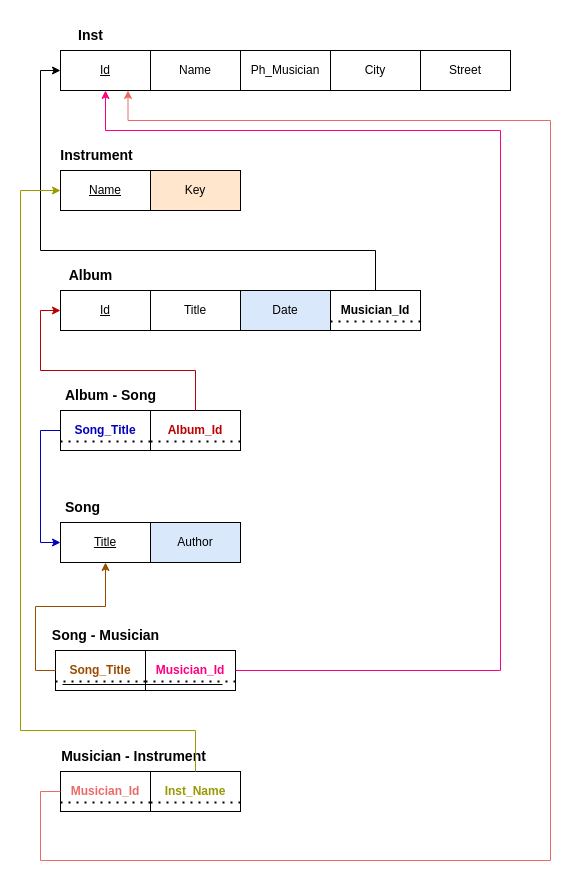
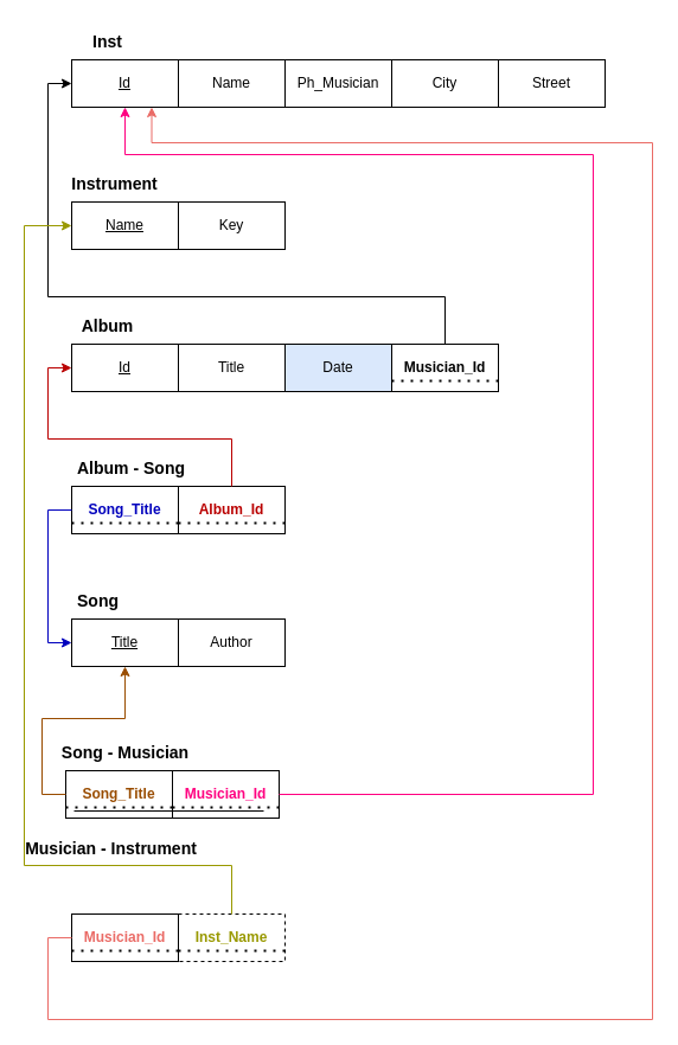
- <mxCell id="19" value="Key" style="rounded=0;whiteSpace=wrap;html=1;fillColor=#ffe6cc;" vertex="1" parent="17"><mxGeometry x="90" width="90" height="40" as="geometry" /></mxCell>
+ <mxCell id="19" value="Key" style="rounded=0;whiteSpace=wrap;html=1;" vertex="1" parent="17"><mxGeometry x="90" width="90" height="40" as="geometry" /></mxCell>
- <mxCell id="22" value="Author" style="rounded=0;whiteSpace=wrap;html=1;fillColor=#dae8fc;" vertex="1" parent="1"><mxGeometry x="150" y="522" width="90" height="40" as="geometry" /></mxCell>
+ <mxCell id="22" value="Author" style="rounded=0;whiteSpace=wrap;html=1;" vertex="1" parent="1"><mxGeometry x="150" y="522" width="90" height="40" as="geometry" /></mxCell>
- <mxCell id="44" value="&lt;b&gt;&lt;font style=&quot;font-size: 14px;&quot;&gt;Musician - Instrument&lt;/font&gt;&lt;/b&gt;" style="text;html=1;align=center;verticalAlign=middle;resizable=0;points=[];autosize=1;strokeColor=none;fillColor=none;" vertex="1" parent="1"><mxGeometry x="48" y="741" width="170" height="30" as="geometry" /></mxCell>
+ <mxCell id="44" value="&lt;b&gt;&lt;font style=&quot;font-size: 14px;&quot;&gt;Musician - Instrument&lt;/font&gt;&lt;/b&gt;" style="text;html=1;align=center;verticalAlign=middle;resizable=0;points=[];autosize=1;strokeColor=none;fillColor=none;" vertex="1" parent="1"><mxGeometry x="8" y="701" width="170" height="30" as="geometry" /></mxCell>
- <mxCell id="46" value="&lt;b style=&quot;&quot;&gt;&lt;font color=&quot;#999900&quot;&gt;Inst_Name&lt;/font&gt;&lt;/b&gt;" style="rounded=0;whiteSpace=wrap;html=1;" vertex="1" parent="45"><mxGeometry width="90" height="40" as="geometry" /></mxCell>
+ <mxCell id="46" value="&lt;b style=&quot;&quot;&gt;&lt;font color=&quot;#999900&quot;&gt;Inst_Name&lt;/font&gt;&lt;/b&gt;" style="rounded=0;whiteSpace=wrap;html=1;dashed=1;" vertex="1" parent="45"><mxGeometry width="90" height="40" as="geometry" /></mxCell>
